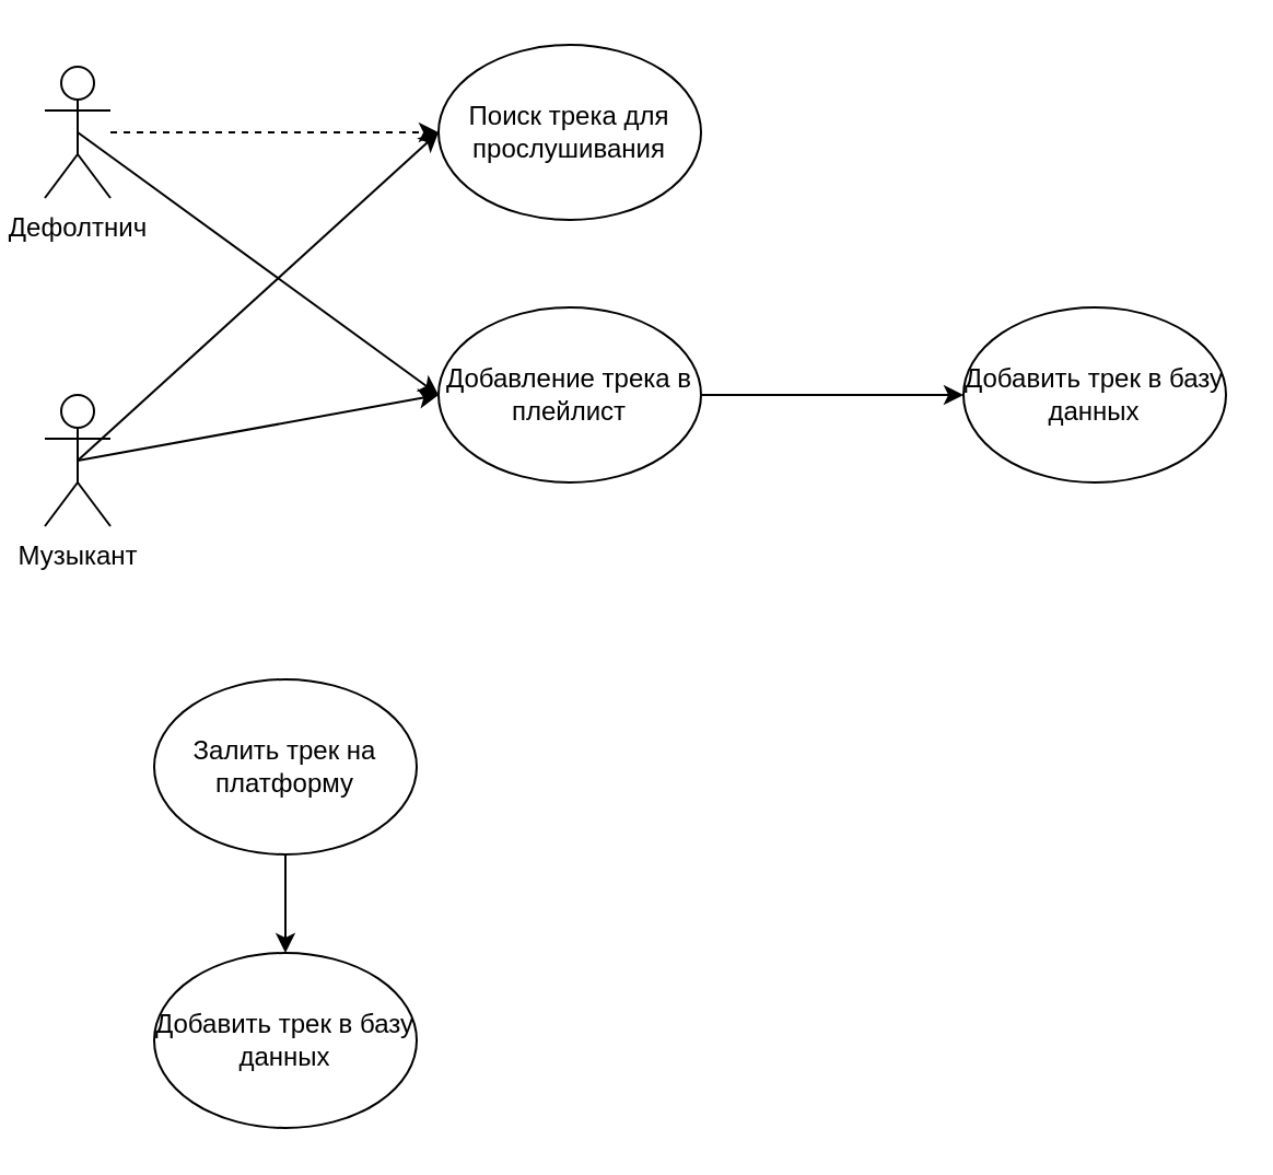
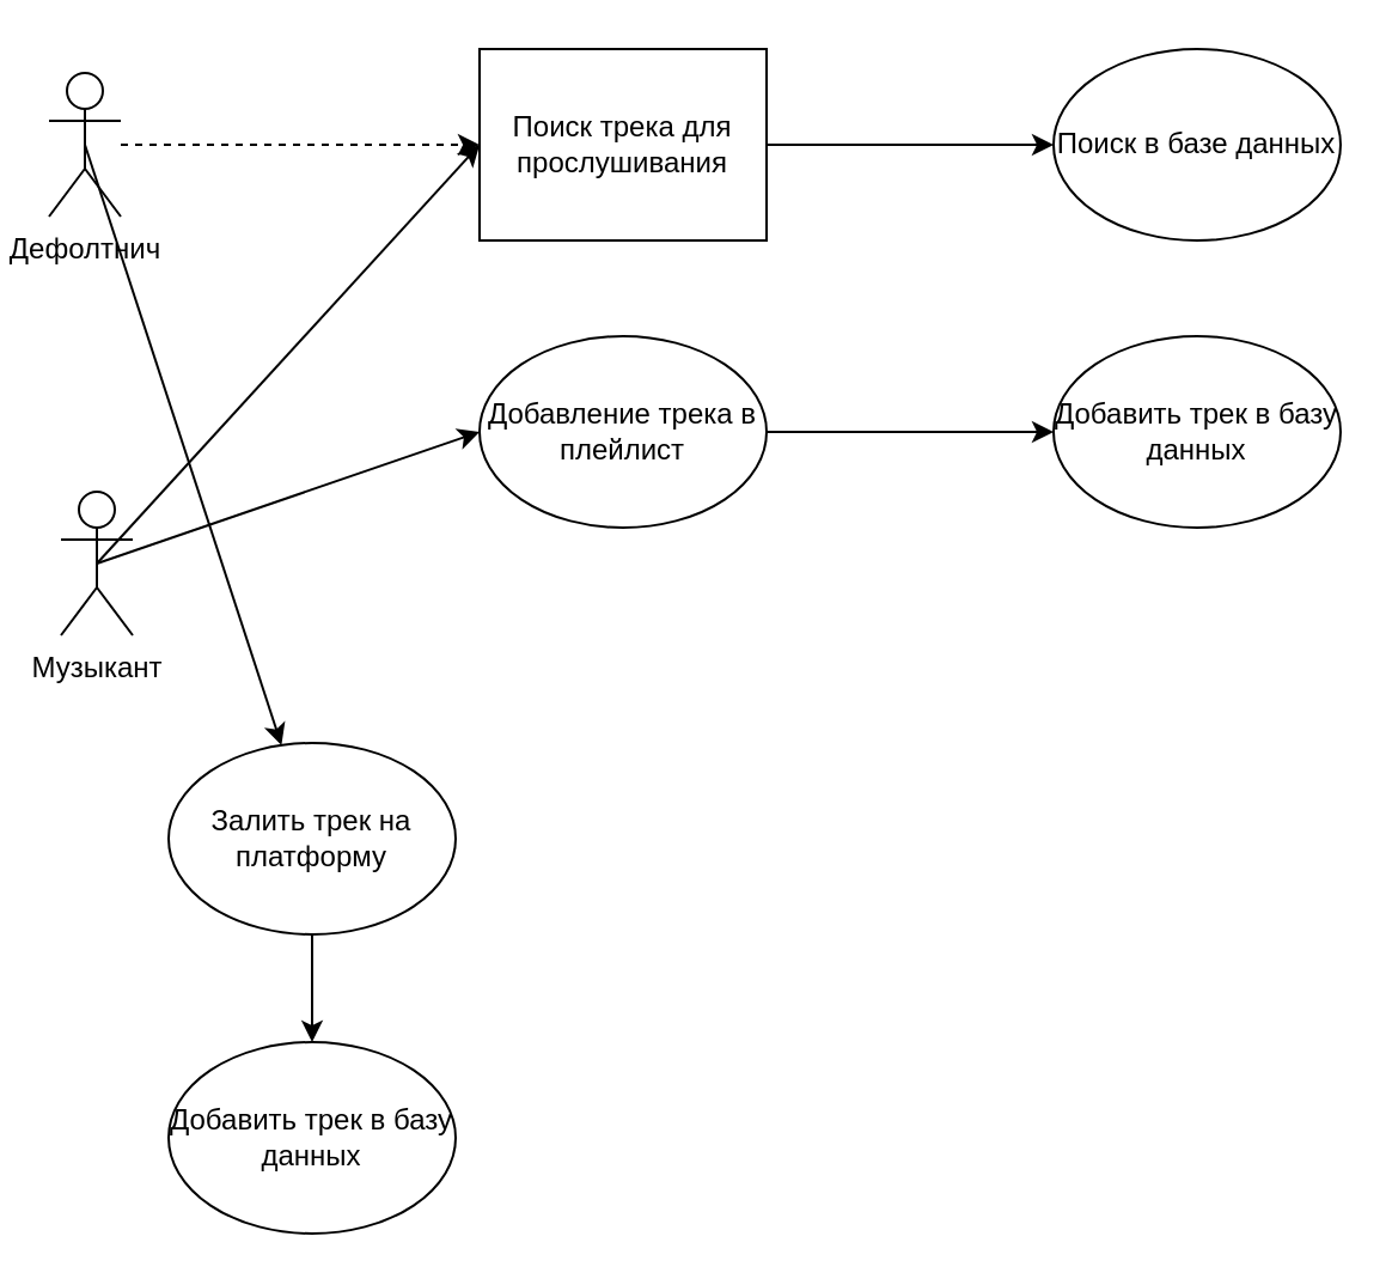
- <mxCell id="5" value="Поиск трека для прослушивания" style="ellipse;whiteSpace=wrap;html=1;" vertex="1" parent="1"><mxGeometry x="200" y="20" width="120" height="80" as="geometry" /></mxCell>
+ <mxCell id="5" value="Поиск трека для прослушивания" style="whiteSpace=wrap;html=1;rounded=0;" vertex="1" parent="1"><mxGeometry x="200" y="20" width="120" height="80" as="geometry" /></mxCell>
+ <mxCell id="10" value="" style="endArrow=classic;html=1;rounded=0;exitX=1;exitY=0.5;exitDx=0;exitDy=0;entryX=0;entryY=0.5;entryDx=0;entryDy=0;" edge="1" parent="1" source="5" target="9"><mxGeometry width="50" height="50" relative="1" as="geometry"><mxPoint x="320" y="240" as="sourcePoint" /><mxPoint x="370" y="190" as="targetPoint" /></mxGeometry></mxCell>
+ <mxCell id="9" value="Поиск в базе данных" style="ellipse;whiteSpace=wrap;html=1;" vertex="1" parent="1"><mxGeometry x="440" y="20" width="120" height="80" as="geometry" /></mxCell>
- <mxCell id="14" value="" style="endArrow=classic;html=1;rounded=0;exitX=0.5;exitY=0.5;exitDx=0;exitDy=0;exitPerimeter=0;entryX=0;entryY=0.5;entryDx=0;entryDy=0;" edge="1" parent="1" source="2" target="12"><mxGeometry width="50" height="50" relative="1" as="geometry"><mxPoint x="340" y="290" as="sourcePoint" /><mxPoint x="390" y="240" as="targetPoint" /></mxGeometry></mxCell>
+ <mxCell id="14" value="" style="endArrow=classic;html=1;rounded=0;exitX=0.5;exitY=0.5;exitDx=0;exitDy=0;exitPerimeter=0;" edge="1" parent="1" source="2" target="4"><mxGeometry width="50" height="50" relative="1" as="geometry"><mxPoint x="340" y="290" as="sourcePoint" /><mxPoint x="390" y="240" as="targetPoint" /></mxGeometry></mxCell>
- <mxCell id="3" value="Музыкант&lt;br&gt;" style="shape=umlActor;verticalLabelPosition=bottom;verticalAlign=top;html=1;outlineConnect=0;" vertex="1" parent="1"><mxGeometry x="20" y="180" width="30" height="60" as="geometry" /></mxCell>
+ <mxCell id="3" value="Музыкант&lt;br&gt;" style="shape=umlActor;verticalLabelPosition=bottom;verticalAlign=top;html=1;outlineConnect=0;" vertex="1" parent="1"><mxGeometry x="25" y="205" width="30" height="60" as="geometry" /></mxCell>
